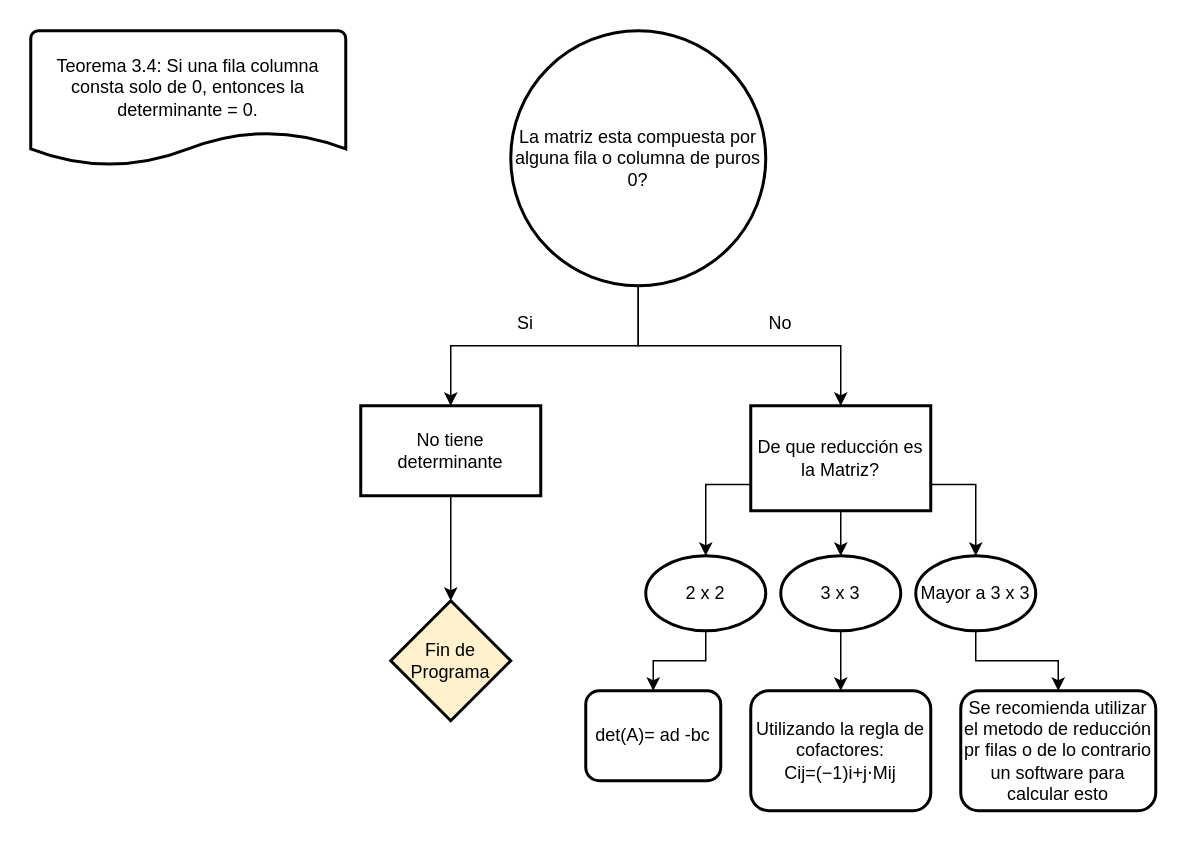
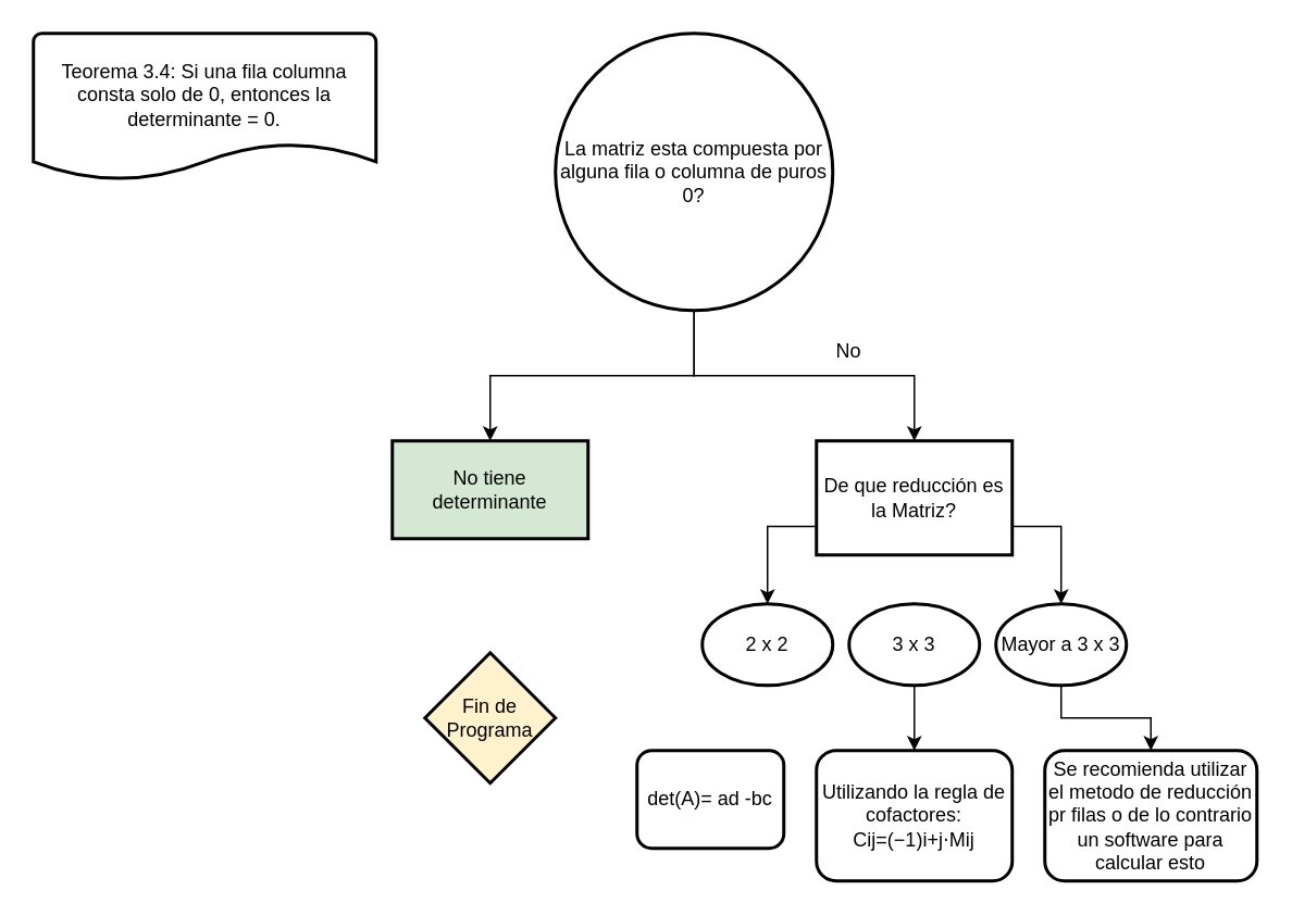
- <mxCell id="10" value="Si" style="text;strokeColor=none;align=center;fillColor=none;html=1;verticalAlign=middle;whiteSpace=wrap;rounded=0;" vertex="1" parent="1"><mxGeometry x="320" y="200" width="60" height="30" as="geometry" /></mxCell>
- <mxCell id="7" value="No tiene determinante" style="whiteSpace=wrap;html=1;strokeWidth=2;" vertex="1" parent="1"><mxGeometry x="240" y="270" width="120" height="60" as="geometry" /></mxCell>
+ <mxCell id="7" value="No tiene determinante" style="whiteSpace=wrap;html=1;strokeWidth=2;fillColor=#d5e8d4;" vertex="1" parent="1"><mxGeometry x="240" y="270" width="120" height="60" as="geometry" /></mxCell>
- <mxCell id="8" value="" style="edgeStyle=orthogonalEdgeStyle;rounded=0;orthogonalLoop=1;jettySize=auto;html=1;" edge="1" parent="1" source="9" target="16"><mxGeometry relative="1" as="geometry" /></mxCell>
- <mxCell id="6" value="" style="edgeStyle=orthogonalEdgeStyle;rounded=0;orthogonalLoop=1;jettySize=auto;html=1;" edge="1" parent="1" source="7" target="12"><mxGeometry relative="1" as="geometry" /></mxCell>
- <mxCell id="13" value="" style="edgeStyle=orthogonalEdgeStyle;rounded=0;orthogonalLoop=1;jettySize=auto;html=1;" edge="1" parent="1" source="14" target="20"><mxGeometry relative="1" as="geometry" /></mxCell>
